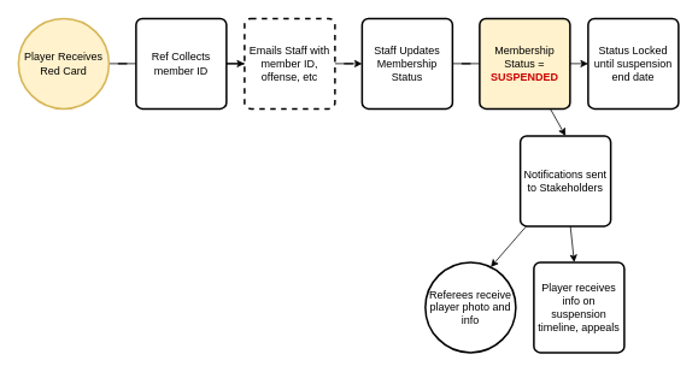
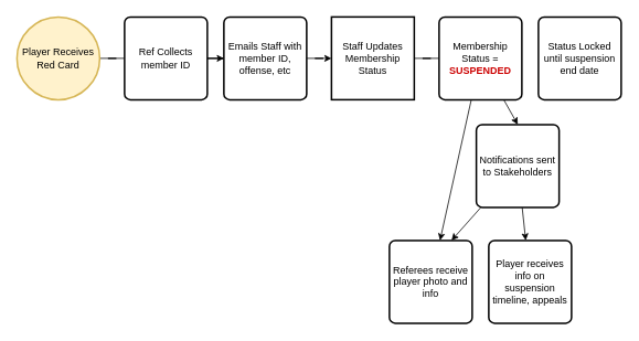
- <mxCell id="7" value="Emails Staff with member ID, offense, etc" style="rounded=1;whiteSpace=wrap;html=1;absoluteArcSize=1;arcSize=14;strokeWidth=2;dashed=1;" vertex="1" parent="1"><mxGeometry x="270" y="20" width="100" height="100" as="geometry" /></mxCell>
+ <mxCell id="7" value="Emails Staff with member ID, offense, etc" style="rounded=1;whiteSpace=wrap;html=1;absoluteArcSize=1;arcSize=14;strokeWidth=2;" vertex="1" parent="1"><mxGeometry x="270" y="20" width="100" height="100" as="geometry" /></mxCell>
- <mxCell id="9" value="Staff Updates Membership Status" style="rounded=1;whiteSpace=wrap;html=1;absoluteArcSize=1;arcSize=14;strokeWidth=2;" vertex="1" parent="1"><mxGeometry x="400" y="20" width="100" height="100" as="geometry" /></mxCell>
+ <mxCell id="9" value="Staff Updates Membership Status" style="whiteSpace=wrap;html=1;absoluteArcSize=1;arcSize=14;strokeWidth=2;rounded=0;" vertex="1" parent="1"><mxGeometry x="400" y="20" width="100" height="100" as="geometry" /></mxCell>
- <mxCell id="12" value="Membership&lt;br&gt;Status = &lt;b&gt;&lt;font color=&quot;#cc0000&quot;&gt;SUSPENDED&lt;/font&gt;&lt;/b&gt;" style="rounded=1;whiteSpace=wrap;html=1;absoluteArcSize=1;arcSize=14;strokeWidth=2;fillColor=#fff2cc;" vertex="1" parent="1"><mxGeometry x="530" y="20" width="100" height="100" as="geometry" /></mxCell>
+ <mxCell id="12" value="Membership&lt;br&gt;Status = &lt;b&gt;&lt;font color=&quot;#cc0000&quot;&gt;SUSPENDED&lt;/font&gt;&lt;/b&gt;" style="rounded=1;whiteSpace=wrap;html=1;absoluteArcSize=1;arcSize=14;strokeWidth=2;" vertex="1" parent="1"><mxGeometry x="530" y="20" width="100" height="100" as="geometry" /></mxCell>
- <mxCell id="11" style="edgeStyle=none;rounded=0;orthogonalLoop=1;jettySize=auto;html=1;entryX=0;entryY=0.5;entryDx=0;entryDy=0;fontColor=#CC0000;" edge="1" parent="1" source="12" target="16"><mxGeometry relative="1" as="geometry" /></mxCell>
+ <mxCell id="11" style="edgeStyle=none;rounded=0;orthogonalLoop=1;jettySize=auto;html=1;fontColor=#CC0000;" edge="1" parent="1" source="12" target="17"><mxGeometry relative="1" as="geometry" /></mxCell>
- <mxCell id="17" value="Referees receive player photo and info" style="ellipse;whiteSpace=wrap;html=1;absoluteArcSize=1;arcSize=14;strokeWidth=2;" vertex="1" parent="1"><mxGeometry x="470" y="290" width="100" height="100" as="geometry" /></mxCell>
+ <mxCell id="17" value="Referees receive player photo and info" style="rounded=1;whiteSpace=wrap;html=1;absoluteArcSize=1;arcSize=14;strokeWidth=2;" vertex="1" parent="1"><mxGeometry x="470" y="290" width="100" height="100" as="geometry" /></mxCell>
